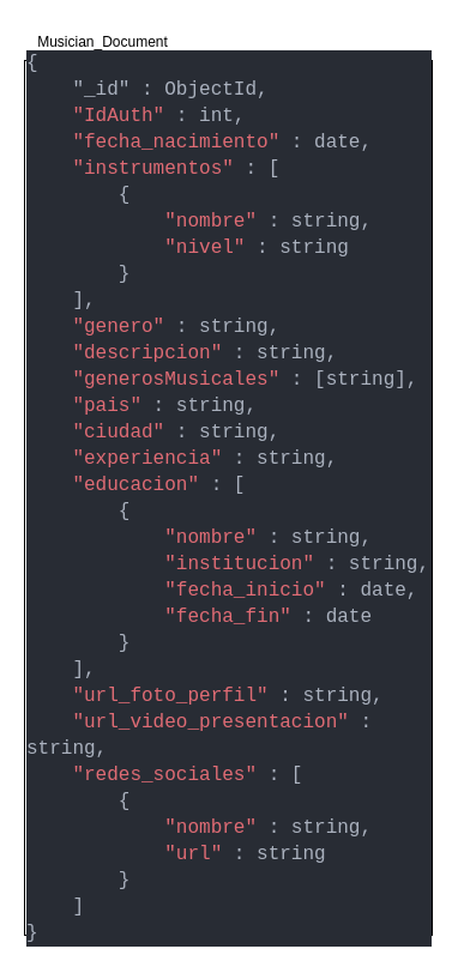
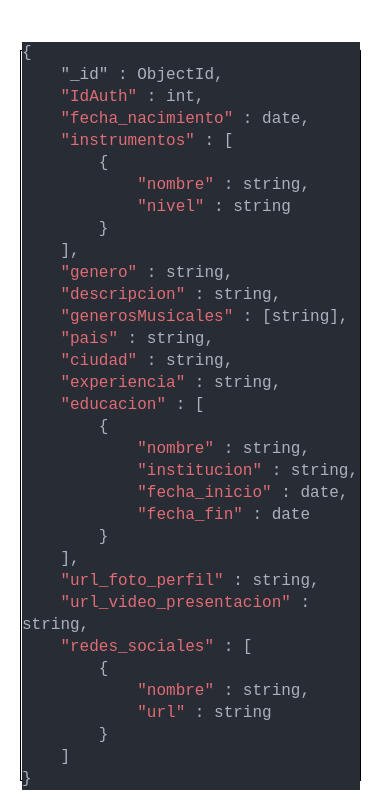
- <mxCell id="3" value="Musician_Document" style="text;html=1;align=center;verticalAlign=middle;resizable=0;points=[];autosize=1;strokeColor=none;fillColor=none;" parent="1" vertex="1"><mxGeometry x="20" y="20" width="130" height="30" as="geometry" /></mxCell>
